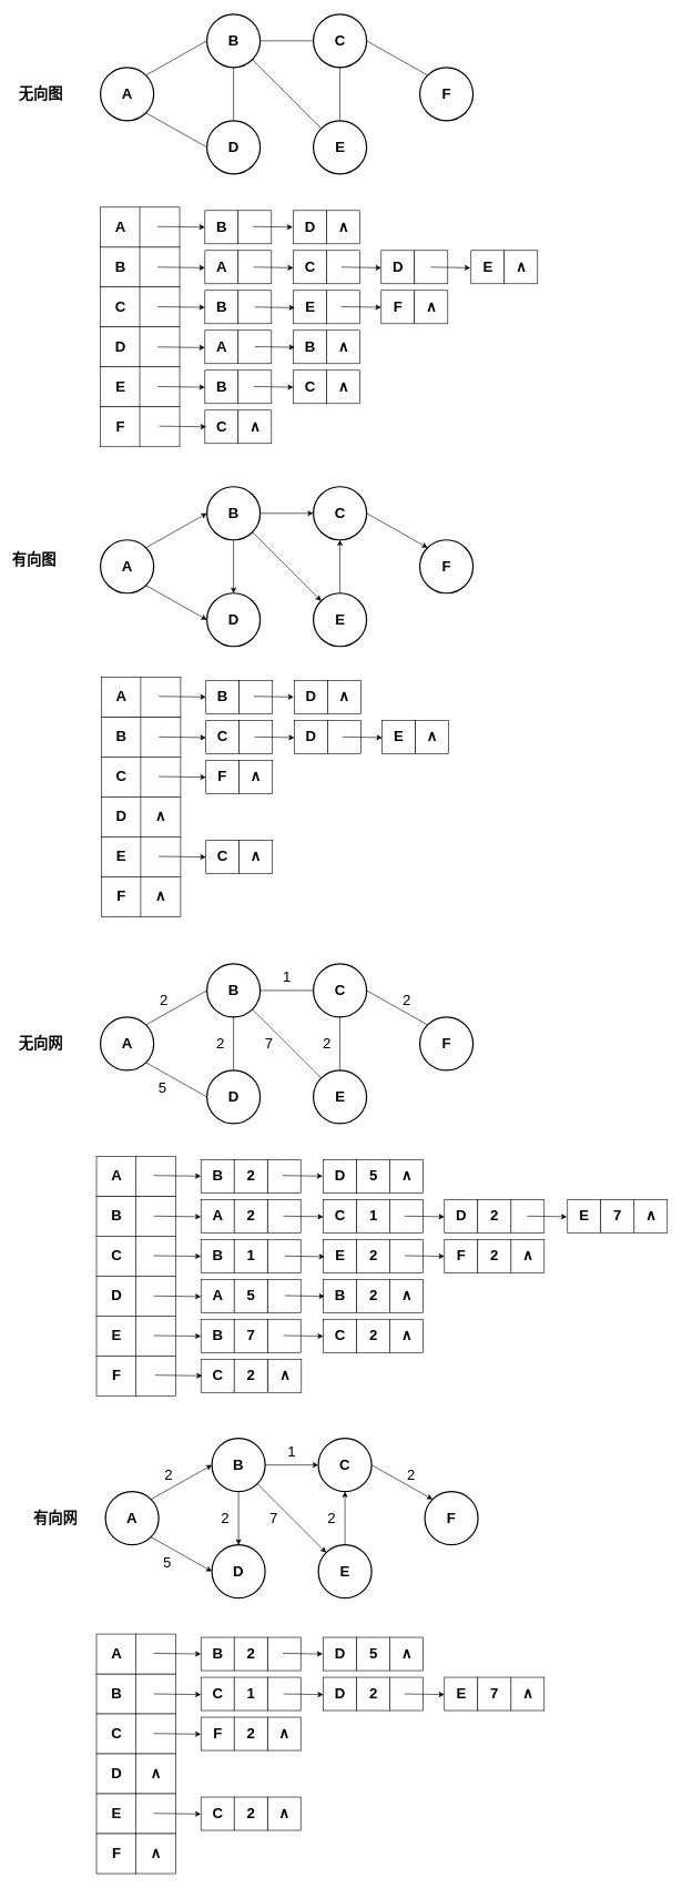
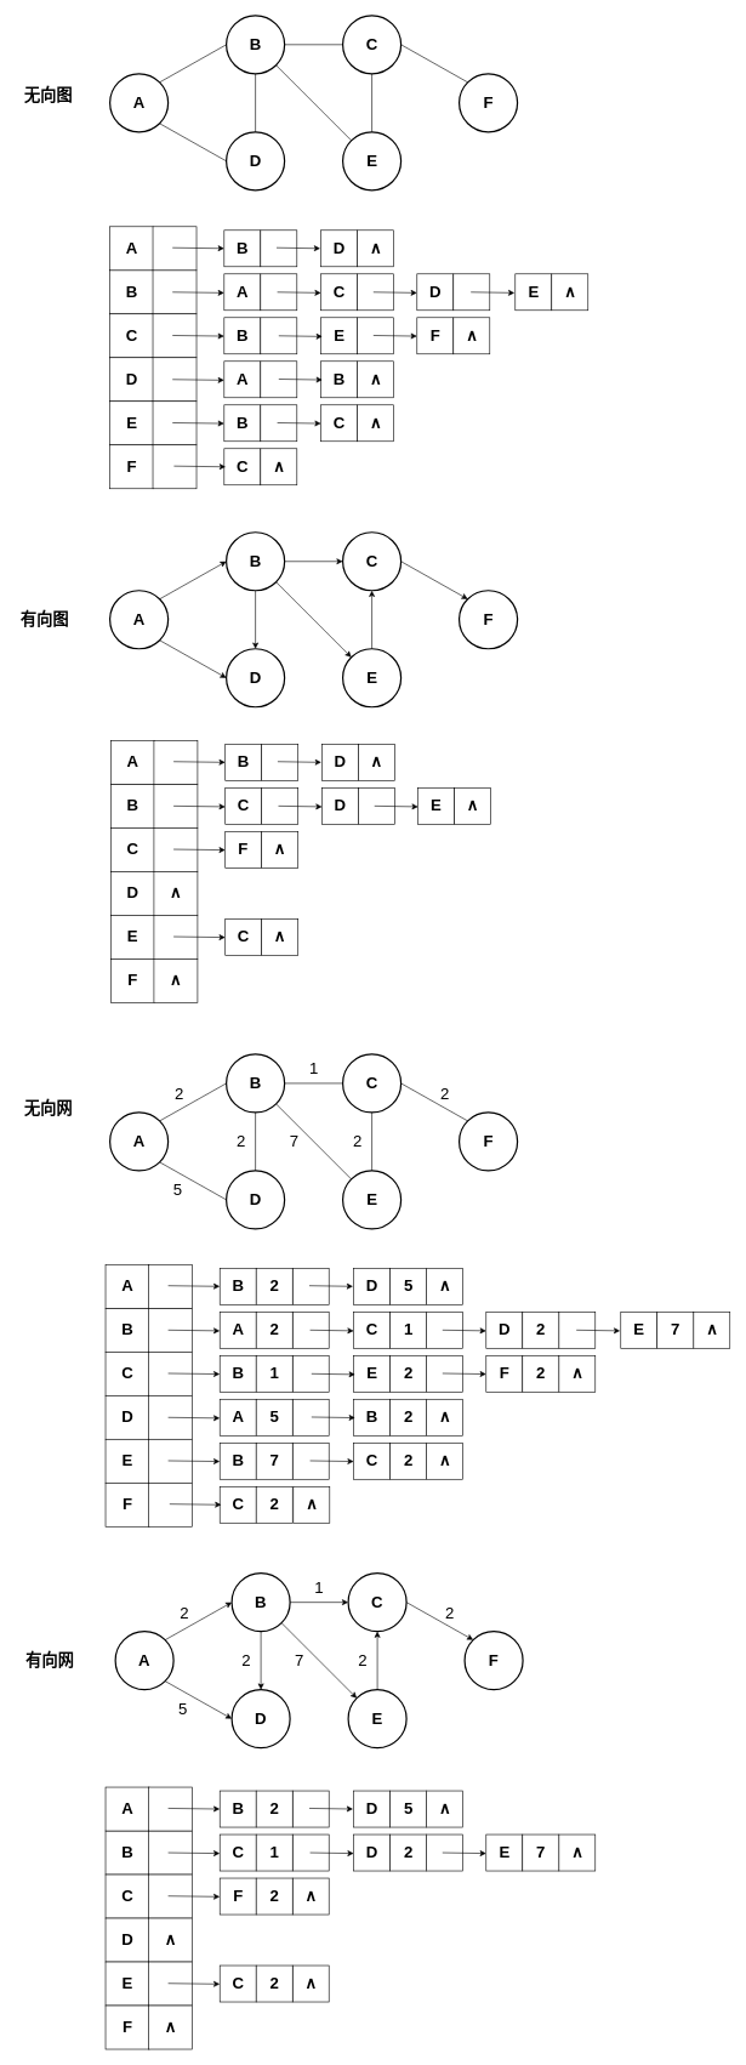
- <mxCell id="15" value="无向图" style="text;html=1;strokeColor=none;fillColor=none;align=center;verticalAlign=middle;whiteSpace=wrap;rounded=0;fontSize=22;fontStyle=1" parent="1" vertex="1"><mxGeometry x="20.5" y="130.857" width="80" height="20" as="geometry" /></mxCell>
+ <mxCell id="15" value="无向图" style="text;html=1;strokeColor=none;fillColor=none;align=center;verticalAlign=middle;whiteSpace=wrap;rounded=0;fontSize=22;fontStyle=1" parent="1" vertex="1"><mxGeometry x="25.5" y="120.857" width="80" height="20" as="geometry" /></mxCell>
- <mxCell id="29" value="有向图" style="text;html=1;strokeColor=none;fillColor=none;align=center;verticalAlign=middle;whiteSpace=wrap;rounded=0;fontSize=22;fontStyle=1" parent="1" vertex="1"><mxGeometry x="10.5" y="830.857" width="80" height="20" as="geometry" /></mxCell>
+ <mxCell id="29" value="有向图" style="text;html=1;strokeColor=none;fillColor=none;align=center;verticalAlign=middle;whiteSpace=wrap;rounded=0;fontSize=22;fontStyle=1" parent="1" vertex="1"><mxGeometry x="20.5" y="840.857" width="80" height="20" as="geometry" /></mxCell>
- <mxCell id="43" value="无向网" style="text;html=1;strokeColor=none;fillColor=none;align=center;verticalAlign=middle;whiteSpace=wrap;rounded=0;fontSize=22;fontStyle=1" parent="1" vertex="1"><mxGeometry x="20.5" y="1557.857" width="80" height="20" as="geometry" /></mxCell>
+ <mxCell id="43" value="无向网" style="text;html=1;strokeColor=none;fillColor=none;align=center;verticalAlign=middle;whiteSpace=wrap;rounded=0;fontSize=22;fontStyle=1" parent="1" vertex="1"><mxGeometry x="25.5" y="1512.857" width="80" height="20" as="geometry" /></mxCell>
- <mxCell id="64" value="有向网" style="text;html=1;strokeColor=none;fillColor=none;align=center;verticalAlign=middle;whiteSpace=wrap;rounded=0;fontSize=22;fontStyle=1" parent="1" vertex="1"><mxGeometry x="43" y="2270.857" width="80" height="20" as="geometry" /></mxCell>
+ <mxCell id="64" value="有向网" style="text;html=1;strokeColor=none;fillColor=none;align=center;verticalAlign=middle;whiteSpace=wrap;rounded=0;fontSize=22;fontStyle=1" parent="1" vertex="1"><mxGeometry x="28" y="2270.857" width="80" height="20" as="geometry" /></mxCell>
